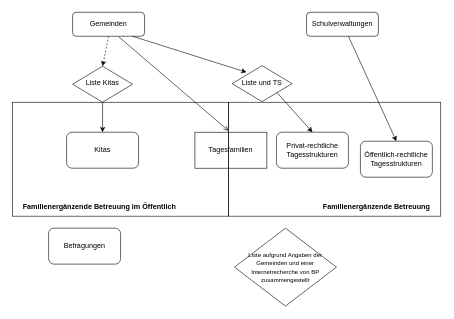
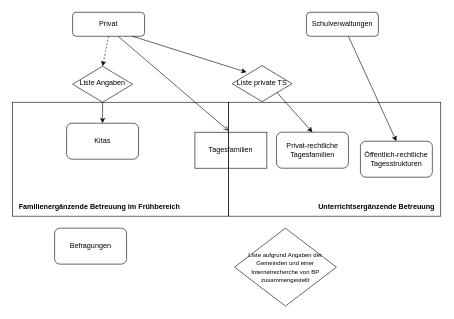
- <mxCell id="4" value="Gemeinden" style="rounded=1;whiteSpace=wrap;html=1;fontSize=12;glass=0;strokeWidth=1;shadow=0;fillColor=none;" parent="1" vertex="1"><mxGeometry x="120" y="20" width="120" height="40" as="geometry" /></mxCell>
+ <mxCell id="4" value="Privat" style="rounded=1;whiteSpace=wrap;html=1;fontSize=12;glass=0;strokeWidth=1;shadow=0;fillColor=none;" parent="1" vertex="1"><mxGeometry x="120" y="20" width="120" height="40" as="geometry" /></mxCell>
- <mxCell id="15" value="Liste Kitas" style="rhombus;whiteSpace=wrap;html=1;shadow=0;fontFamily=Helvetica;fontSize=12;align=center;strokeWidth=1;spacing=6;spacingTop=-4;fillColor=none;" parent="1" vertex="1"><mxGeometry x="120" y="110" width="100" height="60" as="geometry" /></mxCell>
+ <mxCell id="15" value="Liste Angaben" style="rhombus;whiteSpace=wrap;html=1;shadow=0;fontFamily=Helvetica;fontSize=12;align=center;strokeWidth=1;spacing=6;spacingTop=-4;fillColor=none;" parent="1" vertex="1"><mxGeometry x="120" y="110" width="100" height="60" as="geometry" /></mxCell>
- <mxCell id="20" value="Liste und TS" style="rhombus;whiteSpace=wrap;html=1;shadow=0;fontFamily=Helvetica;fontSize=12;align=center;strokeWidth=1;spacing=6;spacingTop=-4;fillColor=none;" parent="1" vertex="1"><mxGeometry x="386" y="109" width="100" height="60" as="geometry" /></mxCell>
+ <mxCell id="20" value="Liste private TS" style="rhombus;whiteSpace=wrap;html=1;shadow=0;fontFamily=Helvetica;fontSize=12;align=center;strokeWidth=1;spacing=6;spacingTop=-4;fillColor=none;" parent="1" vertex="1"><mxGeometry x="386" y="109" width="100" height="60" as="geometry" /></mxCell>
- <mxCell id="14" value="Kitas" style="rounded=1;whiteSpace=wrap;html=1;fillColor=none;" parent="1" vertex="1"><mxGeometry x="110" y="220" width="120" height="60" as="geometry" /></mxCell>
+ <mxCell id="14" value="Kitas" style="rounded=1;whiteSpace=wrap;html=1;fillColor=none;" parent="1" vertex="1"><mxGeometry x="110" y="205" width="120" height="60" as="geometry" /></mxCell>
- <mxCell id="8" value="Privat-rechtliche Tagesstrukturen" style="rounded=1;whiteSpace=wrap;html=1;fillColor=none;" parent="1" vertex="1"><mxGeometry x="460" y="220" width="120" height="60" as="geometry" /></mxCell>
+ <mxCell id="8" value="Privat-rechtliche Tagesfamilien" style="rounded=1;whiteSpace=wrap;html=1;fillColor=none;" parent="1" vertex="1"><mxGeometry x="460" y="220" width="120" height="60" as="geometry" /></mxCell>
- <mxCell id="3" value="&lt;div&gt;&lt;b&gt;&lt;br&gt;&lt;/b&gt;&lt;/div&gt;&lt;div&gt;&lt;b&gt;&lt;br&gt;&lt;/b&gt;&lt;/div&gt;&lt;div&gt;&lt;b&gt;&lt;br&gt;&lt;/b&gt;&lt;/div&gt;&lt;div&gt;&lt;b&gt;&lt;br&gt;&lt;/b&gt;&lt;/div&gt;&lt;div&gt;&lt;b&gt;&lt;br&gt;&lt;/b&gt;&lt;/div&gt;&lt;div&gt;&lt;b&gt;&lt;br&gt;&lt;/b&gt;&lt;/div&gt;&lt;div&gt;&lt;b&gt;&lt;br&gt;&lt;/b&gt;&lt;/div&gt;&lt;div&gt;&lt;b&gt;&lt;br&gt;&lt;/b&gt;&lt;/div&gt;&lt;div&gt;&lt;b&gt;&lt;br&gt;&lt;/b&gt;&lt;/div&gt;&lt;div&gt;&lt;b&gt;&lt;br&gt;&lt;/b&gt;&lt;/div&gt;&lt;div&gt;&lt;b&gt;&lt;br&gt;&lt;/b&gt;&lt;/div&gt;&lt;div&gt;&lt;b&gt;Familienergänzende Betreuung im Öffentlich&amp;nbsp; &amp;nbsp; &amp;nbsp; &amp;nbsp; &amp;nbsp; &amp;nbsp; &amp;nbsp; &amp;nbsp; &amp;nbsp; &amp;nbsp; &amp;nbsp;&lt;/b&gt;&lt;/div&gt;" style="rounded=0;whiteSpace=wrap;html=1;fillColor=none;" parent="1" vertex="1"><mxGeometry x="20" y="170" width="360" height="190" as="geometry" /></mxCell>
+ <mxCell id="3" value="&lt;div&gt;&lt;b&gt;&lt;br&gt;&lt;/b&gt;&lt;/div&gt;&lt;div&gt;&lt;b&gt;&lt;br&gt;&lt;/b&gt;&lt;/div&gt;&lt;div&gt;&lt;b&gt;&lt;br&gt;&lt;/b&gt;&lt;/div&gt;&lt;div&gt;&lt;b&gt;&lt;br&gt;&lt;/b&gt;&lt;/div&gt;&lt;div&gt;&lt;b&gt;&lt;br&gt;&lt;/b&gt;&lt;/div&gt;&lt;div&gt;&lt;b&gt;&lt;br&gt;&lt;/b&gt;&lt;/div&gt;&lt;div&gt;&lt;b&gt;&lt;br&gt;&lt;/b&gt;&lt;/div&gt;&lt;div&gt;&lt;b&gt;&lt;br&gt;&lt;/b&gt;&lt;/div&gt;&lt;div&gt;&lt;b&gt;&lt;br&gt;&lt;/b&gt;&lt;/div&gt;&lt;div&gt;&lt;b&gt;&lt;br&gt;&lt;/b&gt;&lt;/div&gt;&lt;div&gt;&lt;b&gt;&lt;br&gt;&lt;/b&gt;&lt;/div&gt;&lt;div&gt;&lt;b&gt;Familienergänzende Betreuung im Frühbereich&amp;nbsp; &amp;nbsp; &amp;nbsp; &amp;nbsp; &amp;nbsp; &amp;nbsp; &amp;nbsp; &amp;nbsp; &amp;nbsp; &amp;nbsp; &amp;nbsp;&lt;/b&gt;&lt;/div&gt;" style="rounded=0;whiteSpace=wrap;html=1;fillColor=none;" parent="1" vertex="1"><mxGeometry x="20" y="170" width="360" height="190" as="geometry" /></mxCell>
- <mxCell id="2" value="&lt;div&gt;&lt;br&gt;&lt;/div&gt;&lt;div&gt;&lt;br&gt;&lt;/div&gt;&lt;div&gt;&lt;br&gt;&lt;/div&gt;&lt;div&gt;&lt;br&gt;&lt;/div&gt;&lt;div&gt;&lt;br&gt;&lt;/div&gt;&lt;div&gt;&lt;br&gt;&lt;/div&gt;&lt;div&gt;&lt;br&gt;&lt;/div&gt;&lt;div&gt;&lt;br&gt;&lt;/div&gt;&lt;div&gt;&lt;br&gt;&lt;/div&gt;&lt;div&gt;&lt;br&gt;&lt;/div&gt;&lt;div&gt;&lt;br&gt;&lt;/div&gt;&lt;div&gt;&amp;nbsp; &amp;nbsp; &amp;nbsp; &amp;nbsp; &amp;nbsp; &amp;nbsp; &amp;nbsp; &amp;nbsp; &amp;nbsp; &amp;nbsp; &amp;nbsp; &amp;nbsp; &amp;nbsp; &amp;nbsp; &amp;nbsp; &amp;nbsp; &amp;nbsp; &amp;nbsp; &amp;nbsp; &amp;nbsp; &amp;nbsp;&lt;b&gt; Familienergänzende Betreuung&lt;/b&gt;&lt;/div&gt;" style="rounded=0;whiteSpace=wrap;html=1;fillColor=none;" parent="1" vertex="1"><mxGeometry x="380" y="170" width="354" height="190" as="geometry" /></mxCell>
+ <mxCell id="2" value="&lt;div&gt;&lt;br&gt;&lt;/div&gt;&lt;div&gt;&lt;br&gt;&lt;/div&gt;&lt;div&gt;&lt;br&gt;&lt;/div&gt;&lt;div&gt;&lt;br&gt;&lt;/div&gt;&lt;div&gt;&lt;br&gt;&lt;/div&gt;&lt;div&gt;&lt;br&gt;&lt;/div&gt;&lt;div&gt;&lt;br&gt;&lt;/div&gt;&lt;div&gt;&lt;br&gt;&lt;/div&gt;&lt;div&gt;&lt;br&gt;&lt;/div&gt;&lt;div&gt;&lt;br&gt;&lt;/div&gt;&lt;div&gt;&lt;br&gt;&lt;/div&gt;&lt;div&gt;&amp;nbsp; &amp;nbsp; &amp;nbsp; &amp;nbsp; &amp;nbsp; &amp;nbsp; &amp;nbsp; &amp;nbsp; &amp;nbsp; &amp;nbsp; &amp;nbsp; &amp;nbsp; &amp;nbsp; &amp;nbsp; &amp;nbsp; &amp;nbsp; &amp;nbsp; &amp;nbsp; &amp;nbsp; &amp;nbsp; &amp;nbsp;&lt;b&gt; Unterrichtsergänzende Betreuung&lt;/b&gt;&lt;/div&gt;" style="rounded=0;whiteSpace=wrap;html=1;fillColor=none;" parent="1" vertex="1"><mxGeometry x="380" y="170" width="354" height="190" as="geometry" /></mxCell>
- <mxCell id="18" value="Befragungen" style="rounded=1;whiteSpace=wrap;html=1;" parent="1" vertex="1"><mxGeometry x="80" y="380" width="120" height="60" as="geometry" /></mxCell>
+ <mxCell id="18" value="Befragungen" style="rounded=1;whiteSpace=wrap;html=1;" parent="1" vertex="1"><mxGeometry x="90" y="380" width="120" height="60" as="geometry" /></mxCell>
